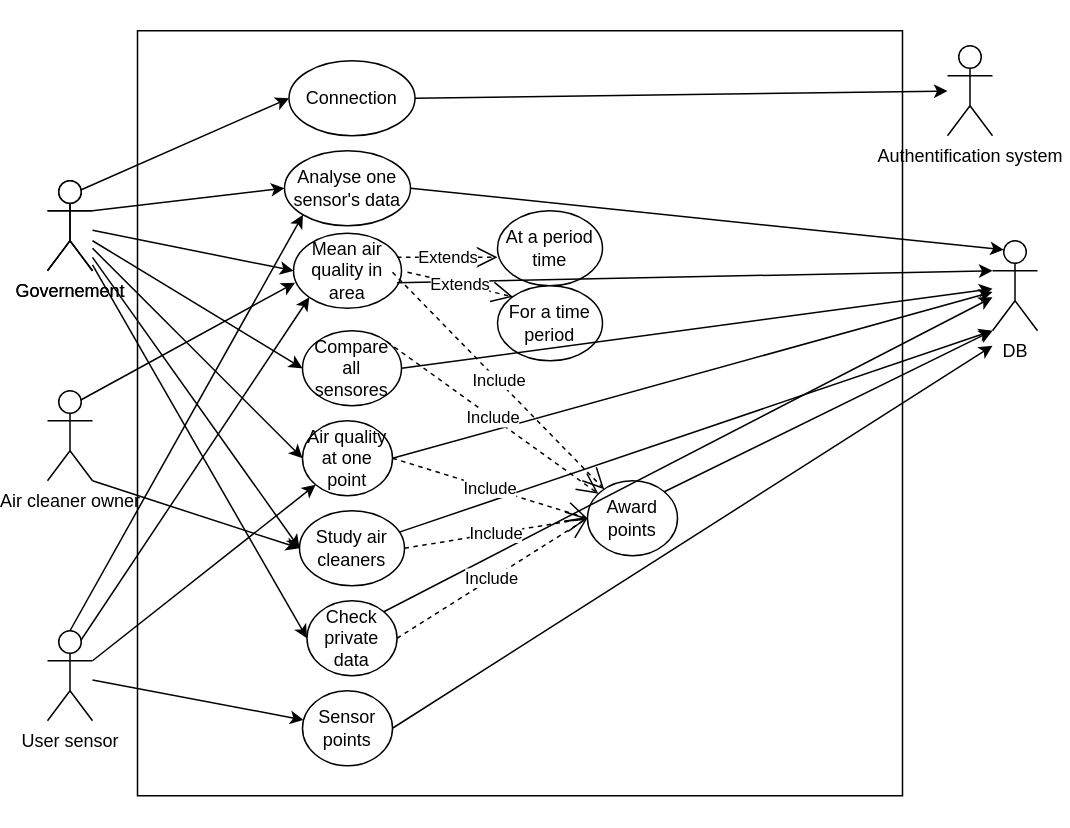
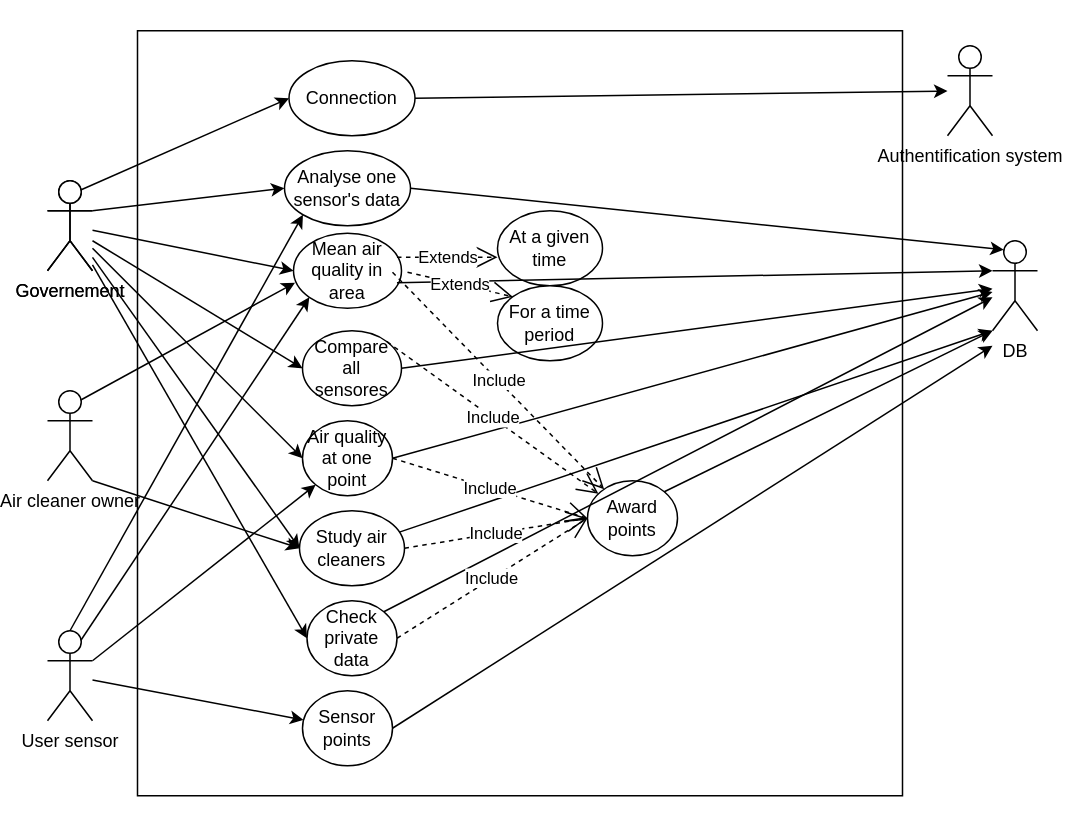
- <mxCell id="12" value="At a period time" style="ellipse;whiteSpace=wrap;html=1;" parent="1" vertex="1"><mxGeometry x="320" y="140" width="70" height="50" as="geometry" /></mxCell>
+ <mxCell id="12" value="At a given time" style="ellipse;whiteSpace=wrap;html=1;" parent="1" vertex="1"><mxGeometry x="320" y="140" width="70" height="50" as="geometry" /></mxCell>
